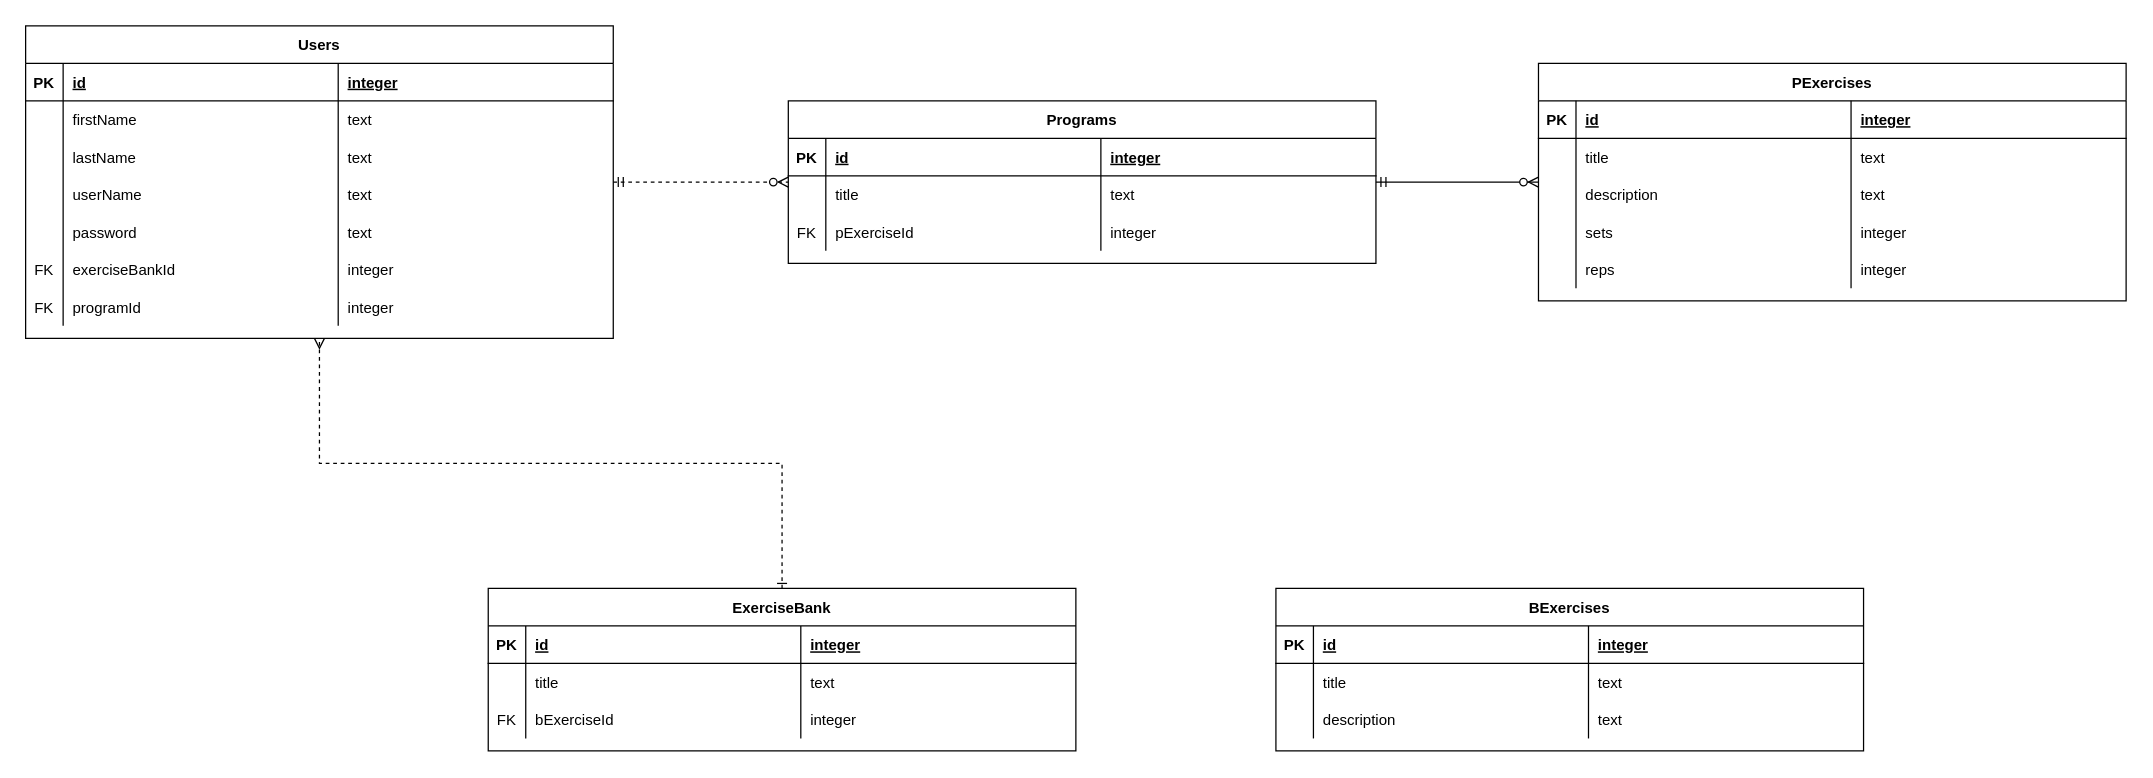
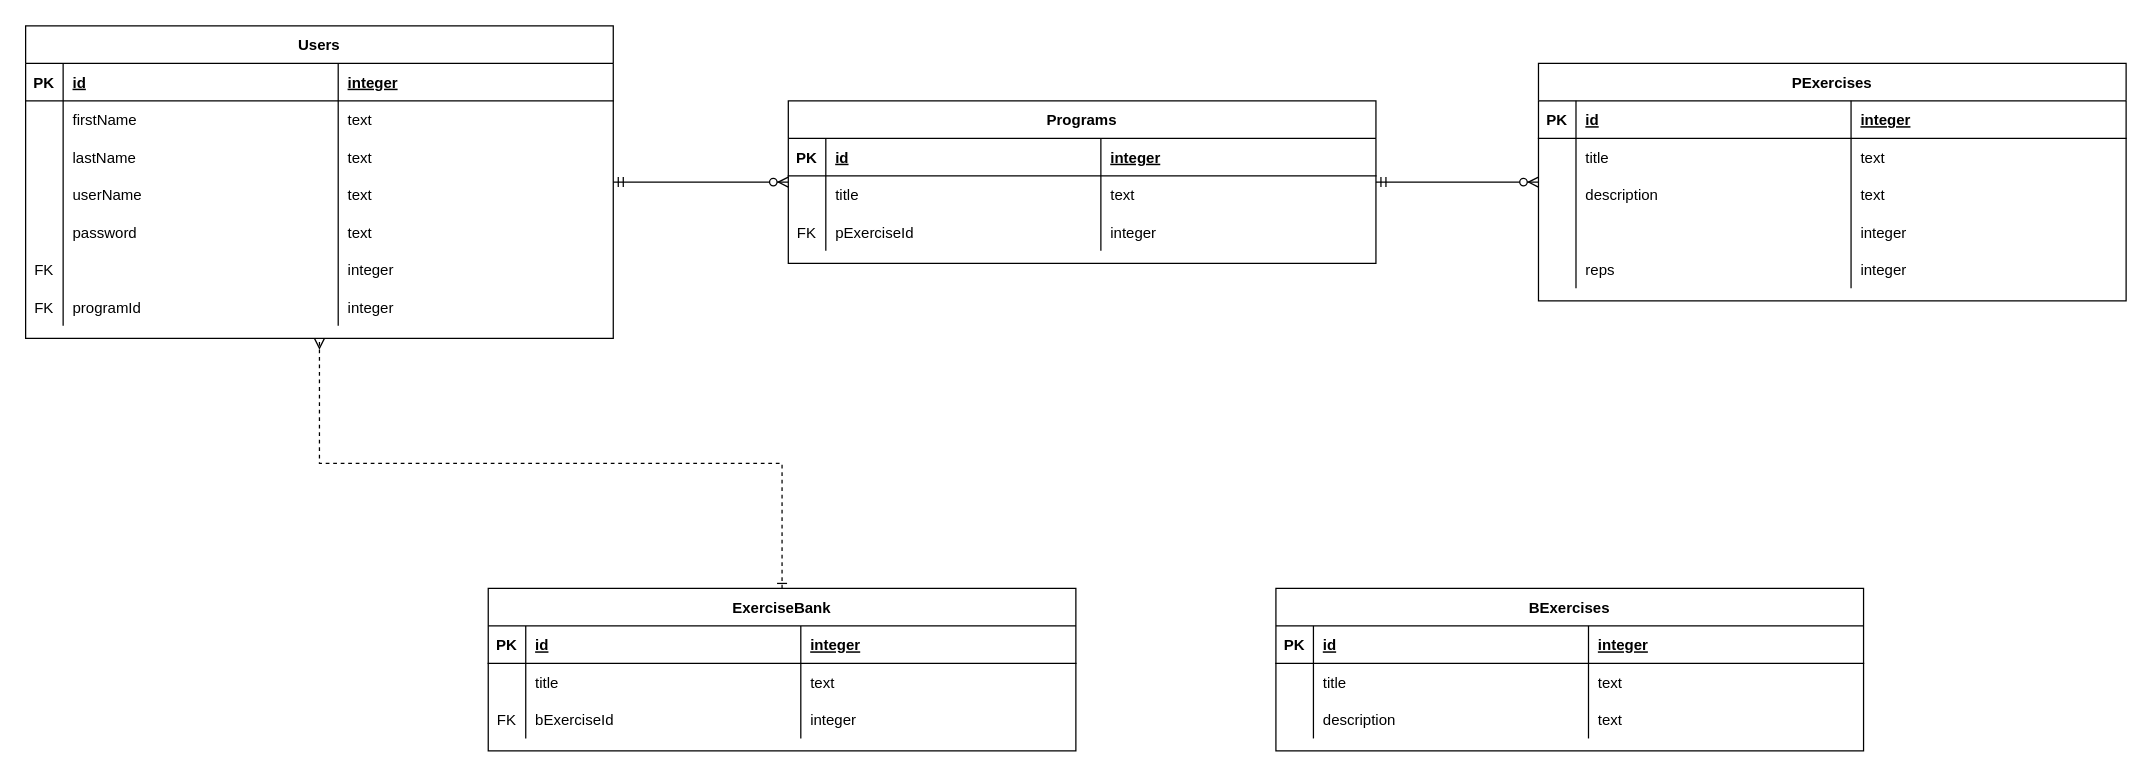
- <mxCell id="92" value="" style="edgeStyle=entityRelationEdgeStyle;fontSize=12;html=1;endArrow=ERzeroToMany;startArrow=ERmandOne;rounded=0;dashed=1;" edge="1" parent="1" source="2" target="31"><mxGeometry width="100" height="100" relative="1" as="geometry"><mxPoint x="670" y="460" as="sourcePoint" /><mxPoint x="770" y="360" as="targetPoint" /></mxGeometry></mxCell>
+ <mxCell id="92" value="" style="edgeStyle=entityRelationEdgeStyle;fontSize=12;html=1;endArrow=ERzeroToMany;startArrow=ERmandOne;rounded=0;" edge="1" parent="1" source="2" target="31"><mxGeometry width="100" height="100" relative="1" as="geometry"><mxPoint x="670" y="460" as="sourcePoint" /><mxPoint x="770" y="360" as="targetPoint" /></mxGeometry></mxCell>
- <mxCell id="59" value="sets" style="shape=partialRectangle;overflow=hidden;connectable=0;fillColor=none;top=0;left=0;bottom=0;right=0;align=left;spacingLeft=6;" vertex="1" parent="57"><mxGeometry x="30" width="220" height="30" as="geometry"><mxRectangle width="220" height="30" as="alternateBounds" /></mxGeometry></mxCell>
- <mxCell id="25" value="exerciseBankId" style="shape=partialRectangle;overflow=hidden;connectable=0;fillColor=none;top=0;left=0;bottom=0;right=0;align=left;spacingLeft=6;" vertex="1" parent="23"><mxGeometry x="30" width="220" height="30" as="geometry"><mxRectangle width="220" height="30" as="alternateBounds" /></mxGeometry></mxCell>
